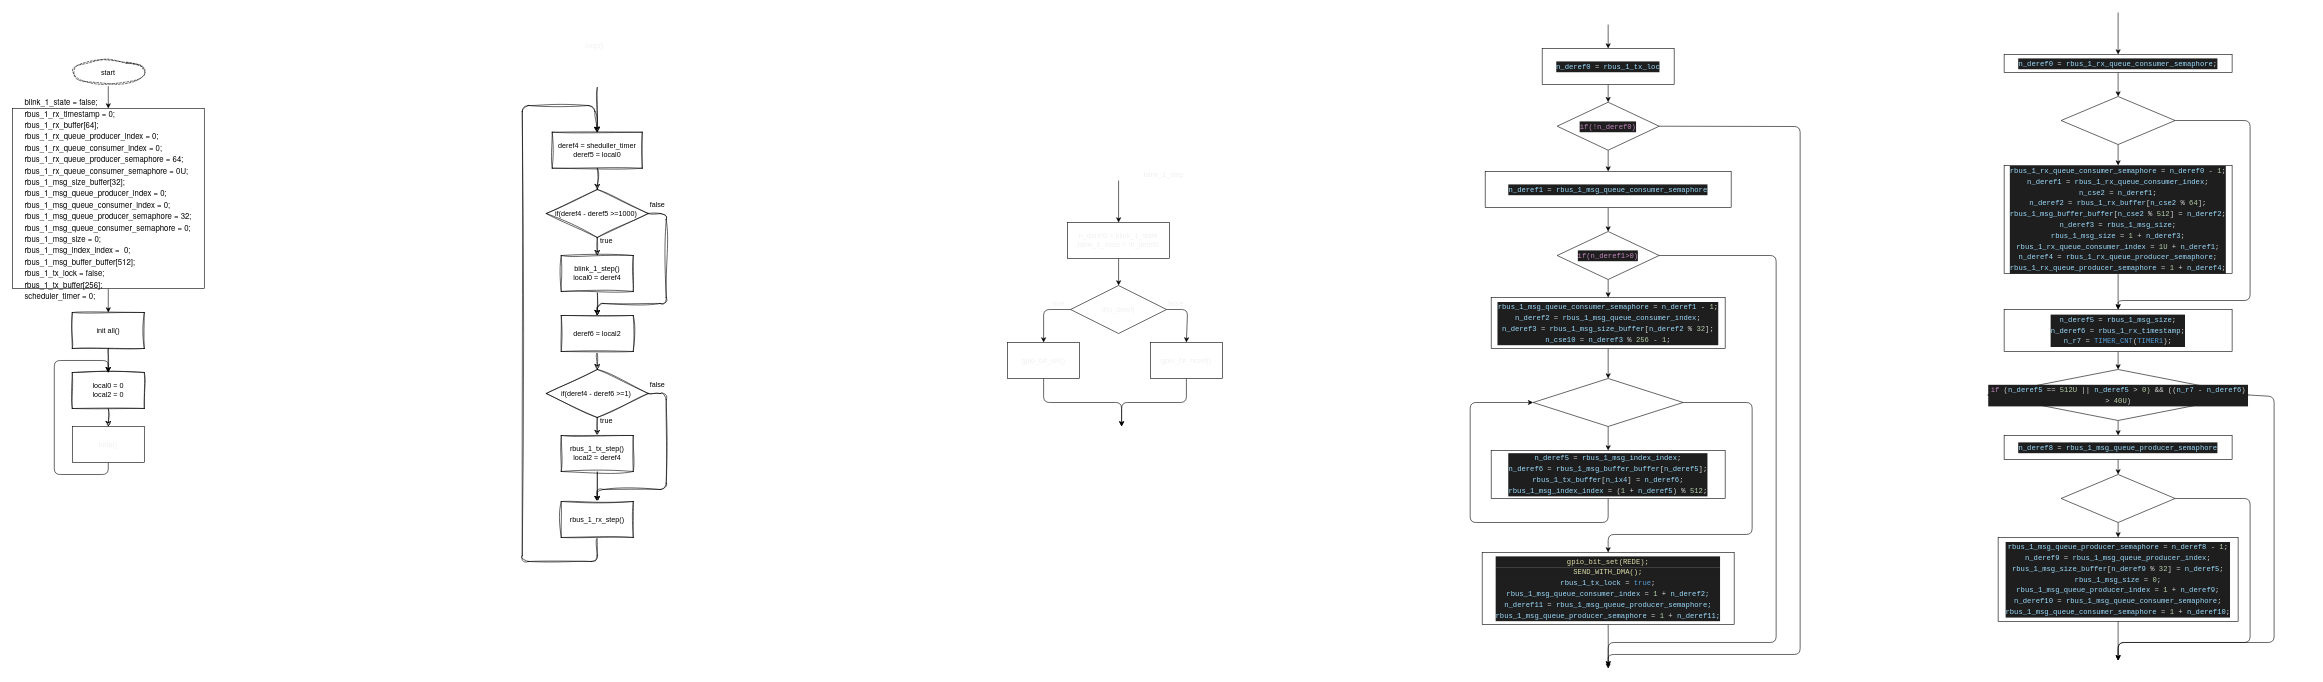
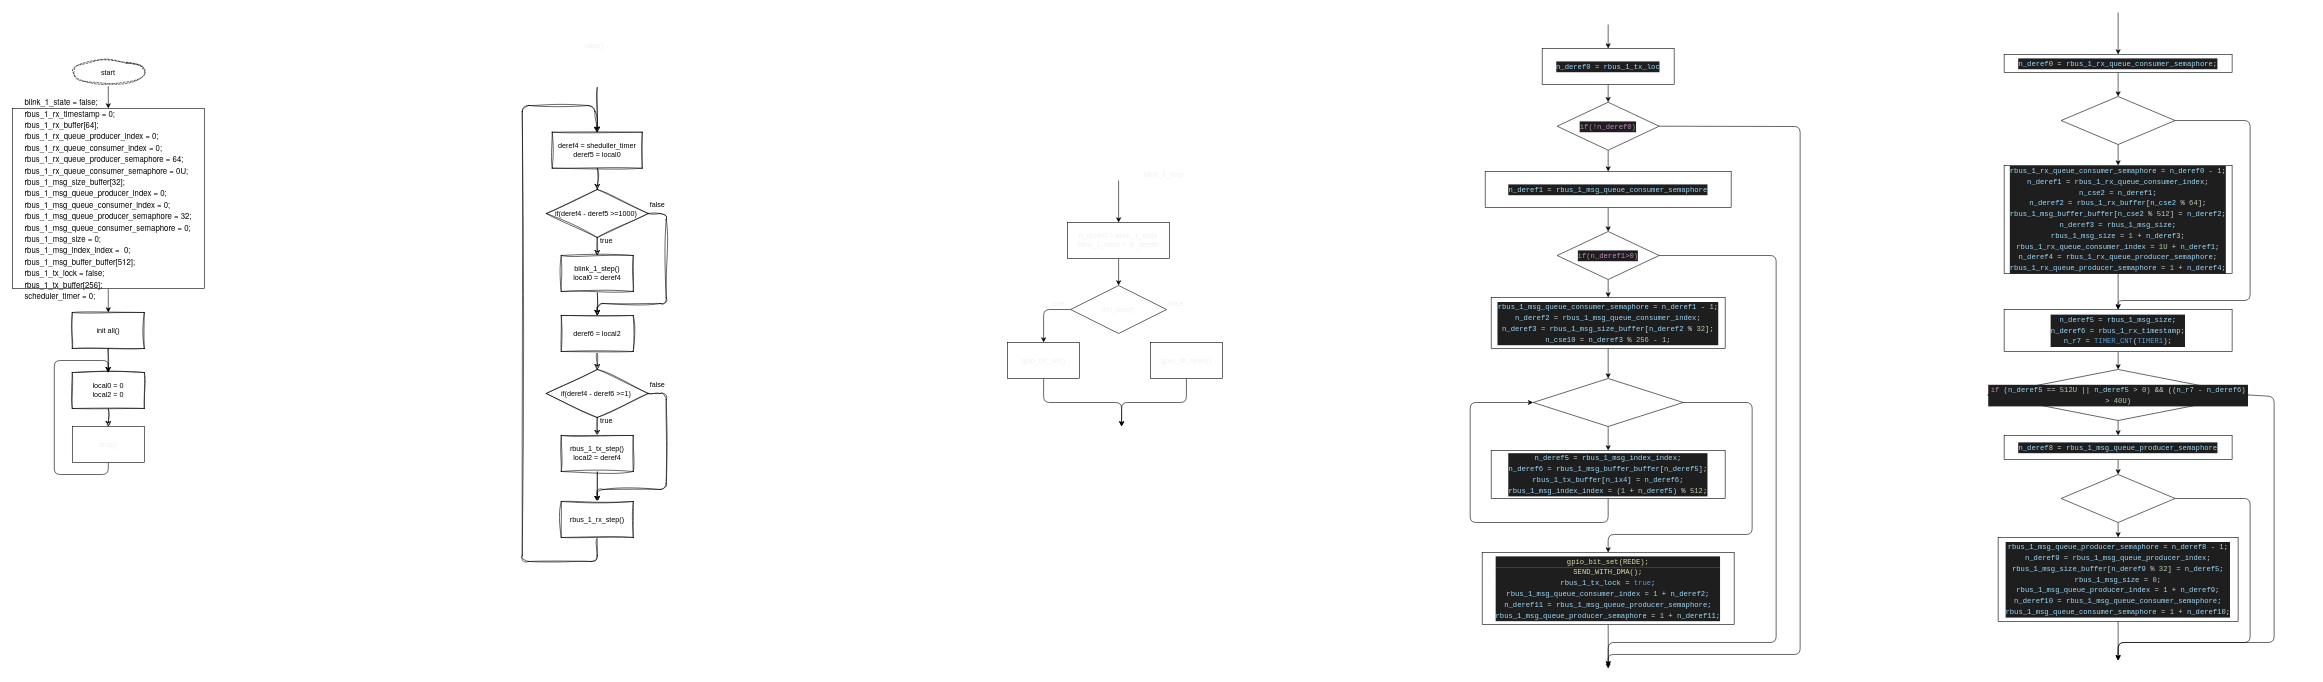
- <mxCell id="39" style="edgeStyle=none;html=1;exitX=1;exitY=0.5;exitDx=0;exitDy=0;entryX=0.5;entryY=0;entryDx=0;entryDy=0;fontColor=#F0F0F0;" edge="1" parent="1" source="40" target="44"><mxGeometry relative="1" as="geometry"><Array as="points"><mxPoint x="1979" y="515" /></Array></mxGeometry></mxCell>
